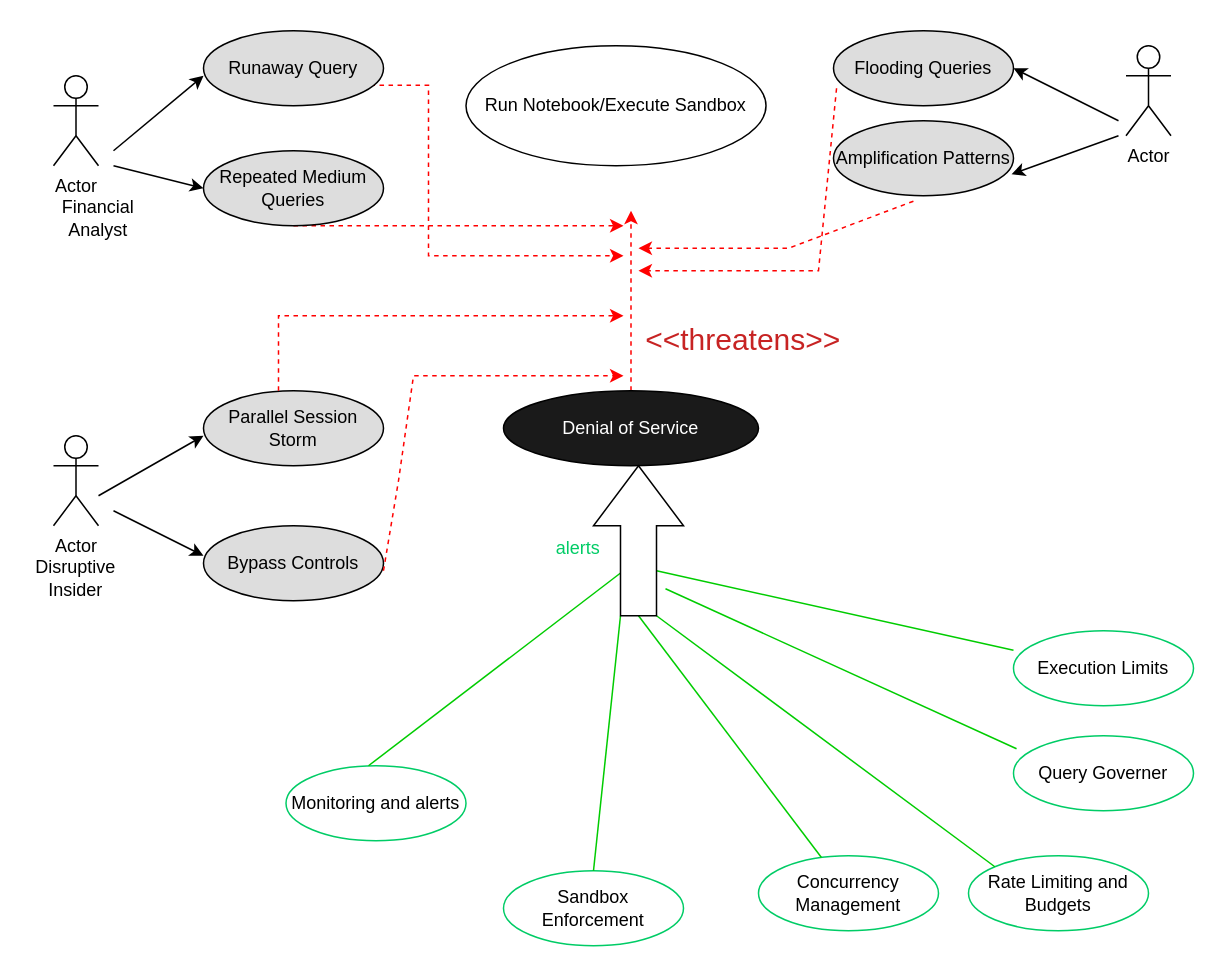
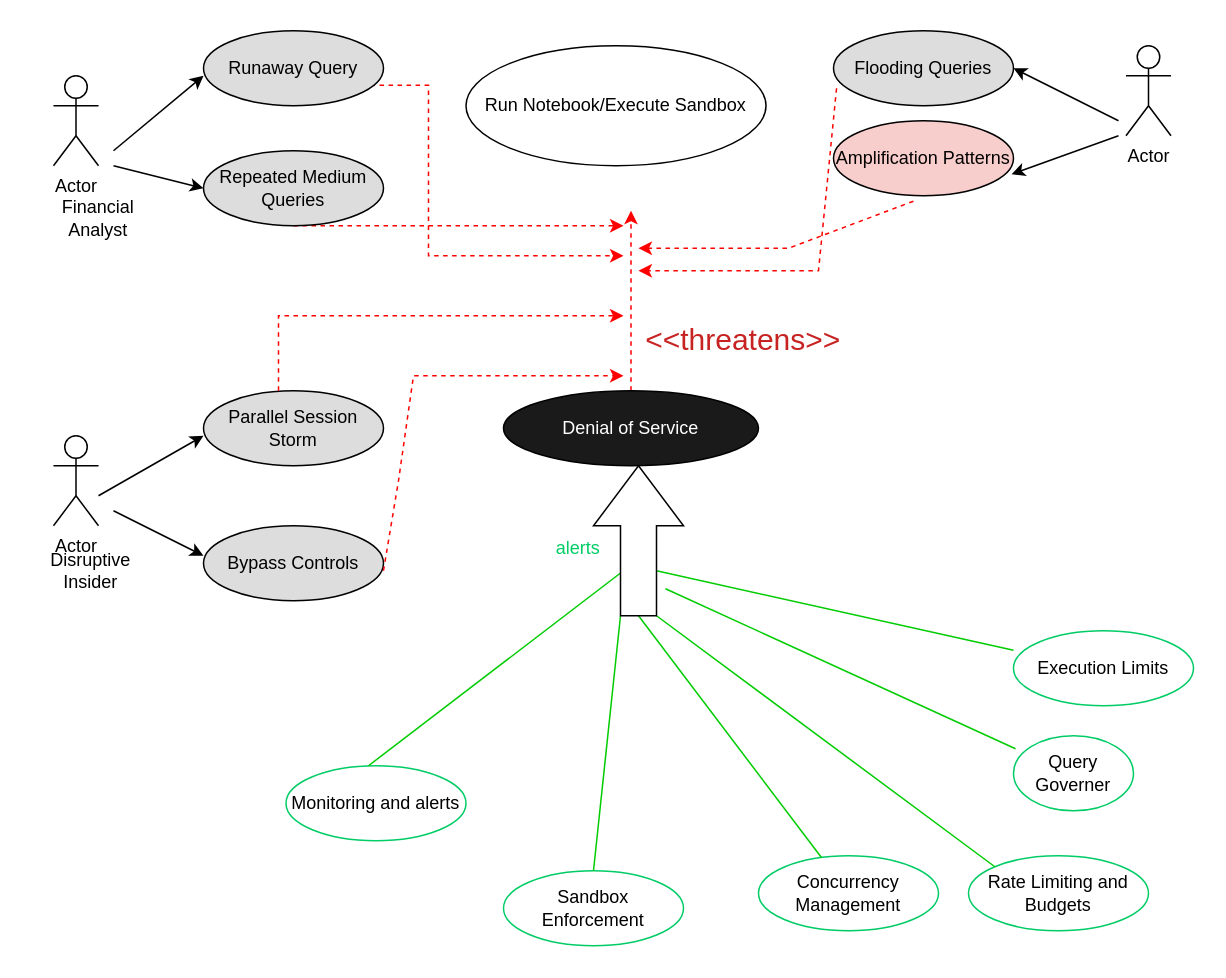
- <mxCell id="14" value="Amplification Patterns" style="ellipse;whiteSpace=wrap;html=1;fillColor=#DDDDDD;" vertex="1" parent="1"><mxGeometry x="555" y="80" width="120" height="50" as="geometry" /></mxCell>
+ <mxCell id="14" value="Amplification Patterns" style="ellipse;whiteSpace=wrap;html=1;fillColor=#f8cecc;" vertex="1" parent="1"><mxGeometry x="555" y="80" width="120" height="50" as="geometry" /></mxCell>
- <mxCell id="6" value="Disruptive Insider" style="text;html=1;align=center;verticalAlign=middle;whiteSpace=wrap;rounded=0;" vertex="1" parent="1"><mxGeometry x="20" y="370" width="60" height="30" as="geometry" /></mxCell>
+ <mxCell id="6" value="Disruptive Insider" style="text;html=1;align=center;verticalAlign=middle;whiteSpace=wrap;rounded=0;" vertex="1" parent="1"><mxGeometry x="30" y="365" width="60" height="30" as="geometry" /></mxCell>
- <mxCell id="24" value="Query Governer" style="ellipse;whiteSpace=wrap;html=1;fillColor=none;strokeColor=#00CC66;" vertex="1" parent="1"><mxGeometry x="675" y="490" width="120" height="50" as="geometry" /></mxCell>
+ <mxCell id="24" value="Query Governer" style="ellipse;whiteSpace=wrap;html=1;fillColor=none;strokeColor=#00CC66;" vertex="1" parent="1"><mxGeometry x="675" y="490" width="80" height="50" as="geometry" /></mxCell>
